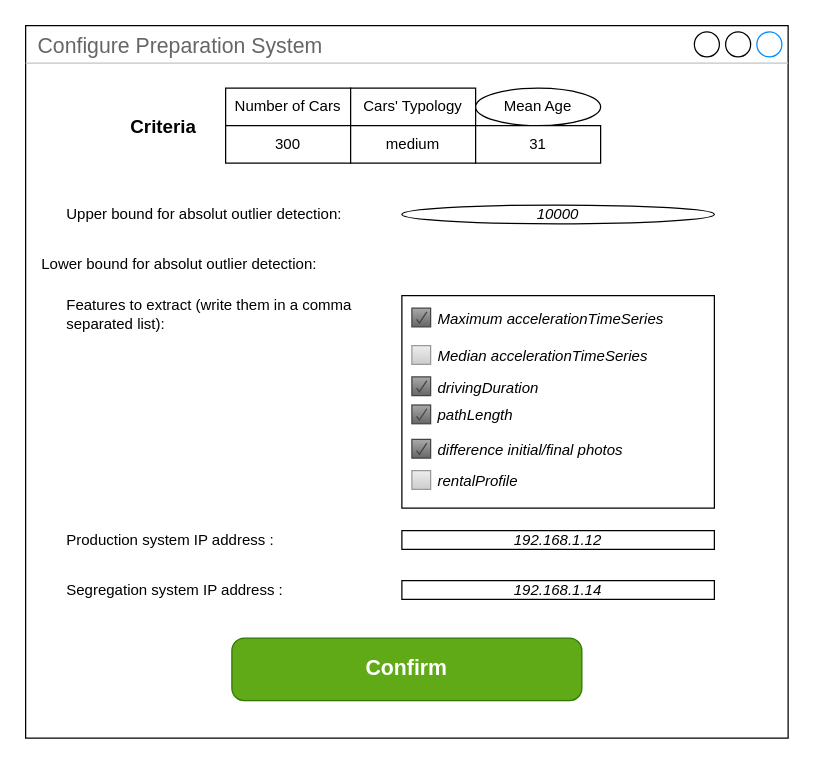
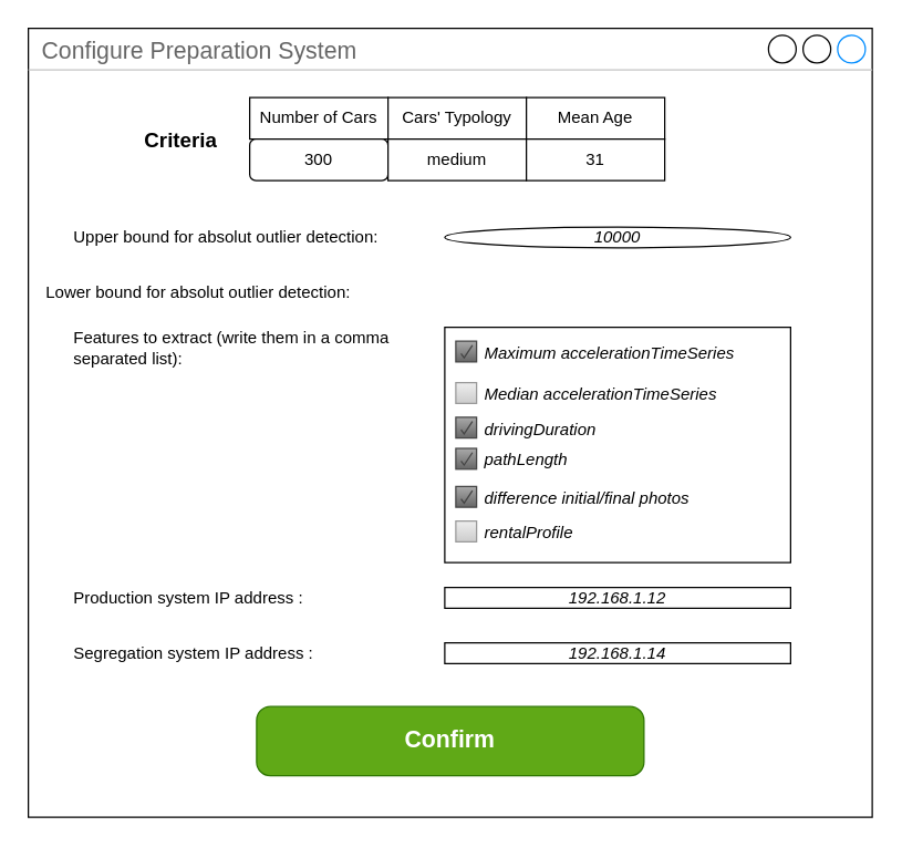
- <mxCell id="22" value="Mean Age" style="ellipse;whiteSpace=wrap;html=1;" parent="19" vertex="1"><mxGeometry x="200" width="100" height="30" as="geometry" /></mxCell>
+ <mxCell id="22" value="Mean Age" style="whiteSpace=wrap;html=1;" parent="19" vertex="1"><mxGeometry x="200" width="100" height="30" as="geometry" /></mxCell>
- <mxCell id="23" value="300" style="whiteSpace=wrap;html=1;" parent="19" vertex="1"><mxGeometry y="30" width="100" height="30" as="geometry" /></mxCell>
+ <mxCell id="23" value="300" style="whiteSpace=wrap;html=1;rounded=1;" parent="19" vertex="1"><mxGeometry y="30" width="100" height="30" as="geometry" /></mxCell>
